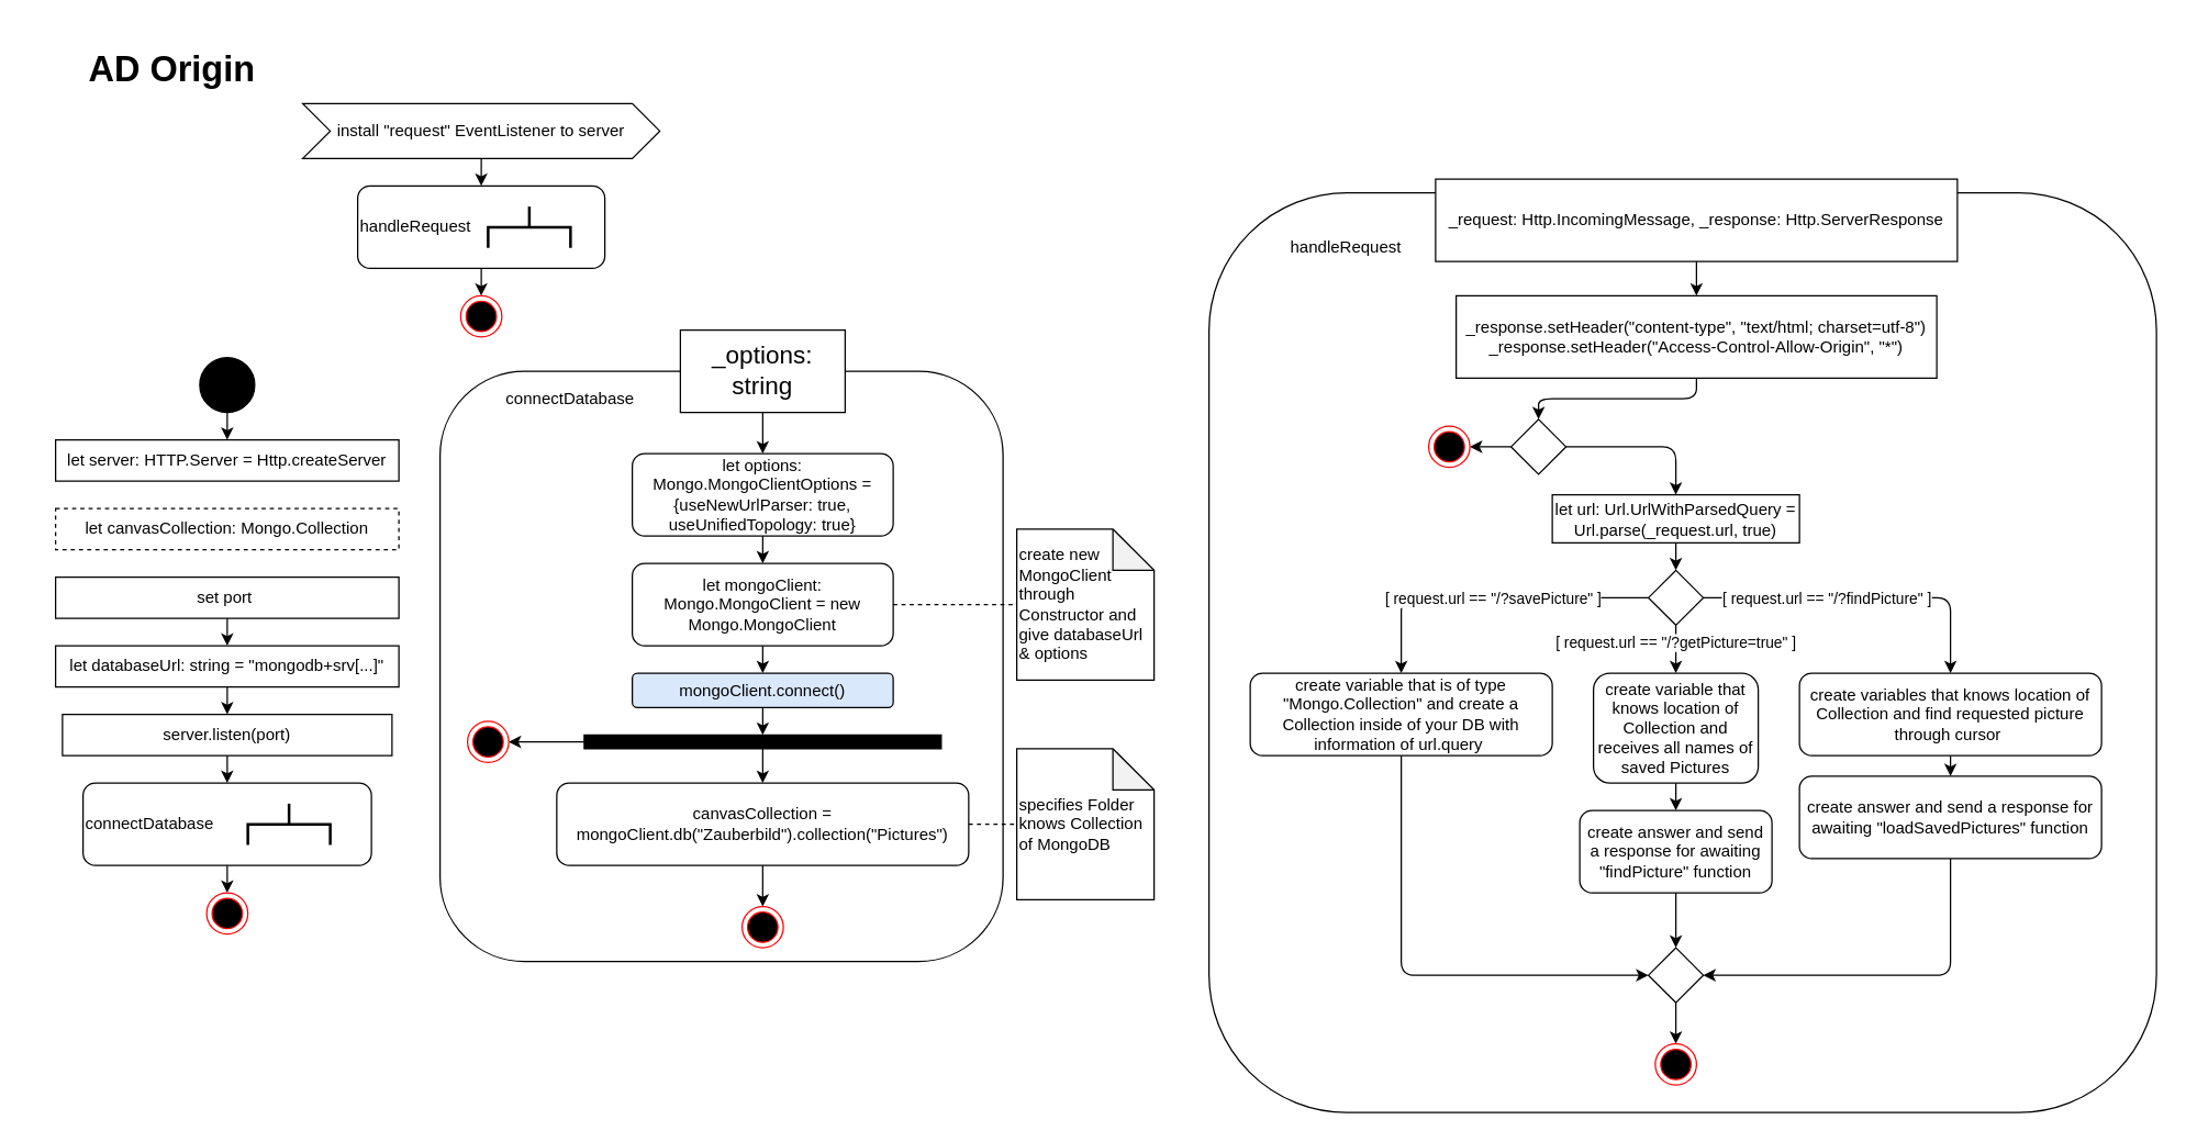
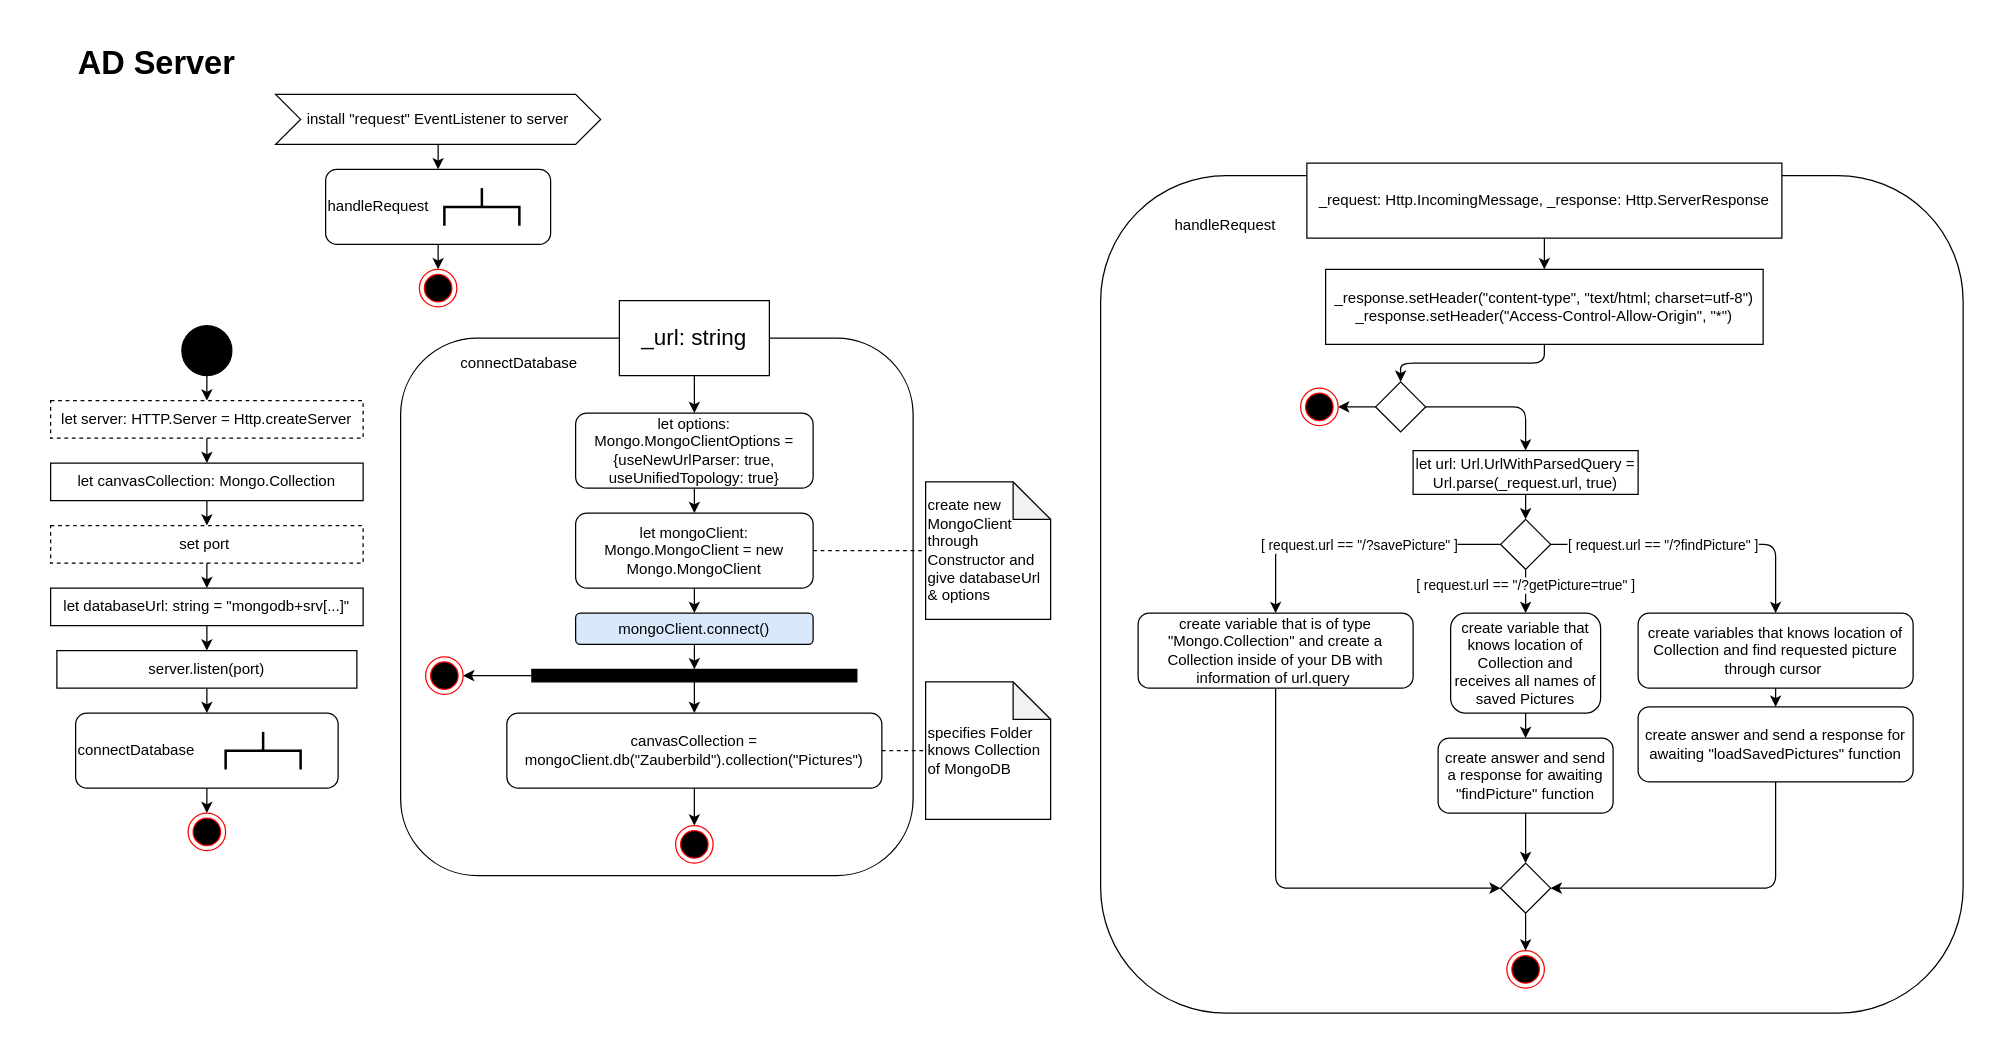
- <mxCell id="2" value="&lt;font size=&quot;1&quot;&gt;&lt;b style=&quot;font-size: 26px&quot;&gt;AD Origin&lt;/b&gt;&lt;/font&gt;" style="text;html=1;strokeColor=none;fillColor=none;align=center;verticalAlign=middle;whiteSpace=wrap;rounded=0;" vertex="1" parent="1"><mxGeometry width="210" height="60" as="geometry" x="20" y="20" /></mxCell>
+ <mxCell id="2" value="&lt;font size=&quot;1&quot;&gt;&lt;b style=&quot;font-size: 26px&quot;&gt;AD Server&lt;/b&gt;&lt;/font&gt;" style="text;html=1;strokeColor=none;fillColor=none;align=center;verticalAlign=middle;whiteSpace=wrap;rounded=0;" vertex="1" parent="1"><mxGeometry width="210" height="60" as="geometry" x="20" y="20" /></mxCell>
- <mxCell id="26" value="&lt;font style=&quot;font-size: 18px&quot;&gt;_options: string&lt;/font&gt;" style="rounded=0;whiteSpace=wrap;html=1;fillColor=#ffffff;align=center;" vertex="1" parent="1"><mxGeometry x="495" y="240" width="120" height="60" as="geometry" /></mxCell>
+ <mxCell id="26" value="&lt;font style=&quot;font-size: 18px&quot;&gt;_url: string&lt;/font&gt;" style="rounded=0;whiteSpace=wrap;html=1;fillColor=#ffffff;align=center;" vertex="1" parent="1"><mxGeometry x="495" y="240" width="120" height="60" as="geometry" /></mxCell>
- <mxCell id="5" value="let server: HTTP.Server = Http.createServer" style="rounded=0;whiteSpace=wrap;html=1;" vertex="1" parent="1"><mxGeometry x="40" y="320" width="250" height="30" as="geometry" /></mxCell>
+ <mxCell id="5" value="let server: HTTP.Server = Http.createServer" style="rounded=0;whiteSpace=wrap;html=1;dashed=1;" vertex="1" parent="1"><mxGeometry x="40" y="320" width="250" height="30" as="geometry" /></mxCell>
+ <mxCell id="7" value="" style="endArrow=classic;html=1;entryX=0.5;entryY=0;entryDx=0;entryDy=0;exitX=0.5;exitY=1;exitDx=0;exitDy=0;" edge="1" parent="1" source="5" target="6"><mxGeometry width="50" height="50" relative="1" as="geometry"><mxPoint x="435" y="610" as="sourcePoint" /><mxPoint x="485" y="560" as="targetPoint" /></mxGeometry></mxCell>
- <mxCell id="6" value="let canvasCollection: Mongo.Collection" style="rounded=0;whiteSpace=wrap;html=1;dashed=1;" vertex="1" parent="1"><mxGeometry x="40" y="370" width="250" height="30" as="geometry" /></mxCell>
+ <mxCell id="6" value="let canvasCollection: Mongo.Collection" style="rounded=0;whiteSpace=wrap;html=1;" vertex="1" parent="1"><mxGeometry x="40" y="370" width="250" height="30" as="geometry" /></mxCell>
+ <mxCell id="10" value="" style="endArrow=classic;html=1;entryX=0.5;entryY=0;entryDx=0;entryDy=0;exitX=0.5;exitY=1;exitDx=0;exitDy=0;" edge="1" parent="1" source="6" target="9"><mxGeometry width="50" height="50" relative="1" as="geometry"><mxPoint x="435" y="610" as="sourcePoint" /><mxPoint x="485" y="560" as="targetPoint" /></mxGeometry></mxCell>
- <mxCell id="9" value="set port&amp;nbsp;" style="rounded=0;whiteSpace=wrap;html=1;" vertex="1" parent="1"><mxGeometry x="40" y="420" width="250" height="30" as="geometry" /></mxCell>
+ <mxCell id="9" value="set port&amp;nbsp;" style="rounded=0;whiteSpace=wrap;html=1;dashed=1;" vertex="1" parent="1"><mxGeometry x="40" y="420" width="250" height="30" as="geometry" /></mxCell>
